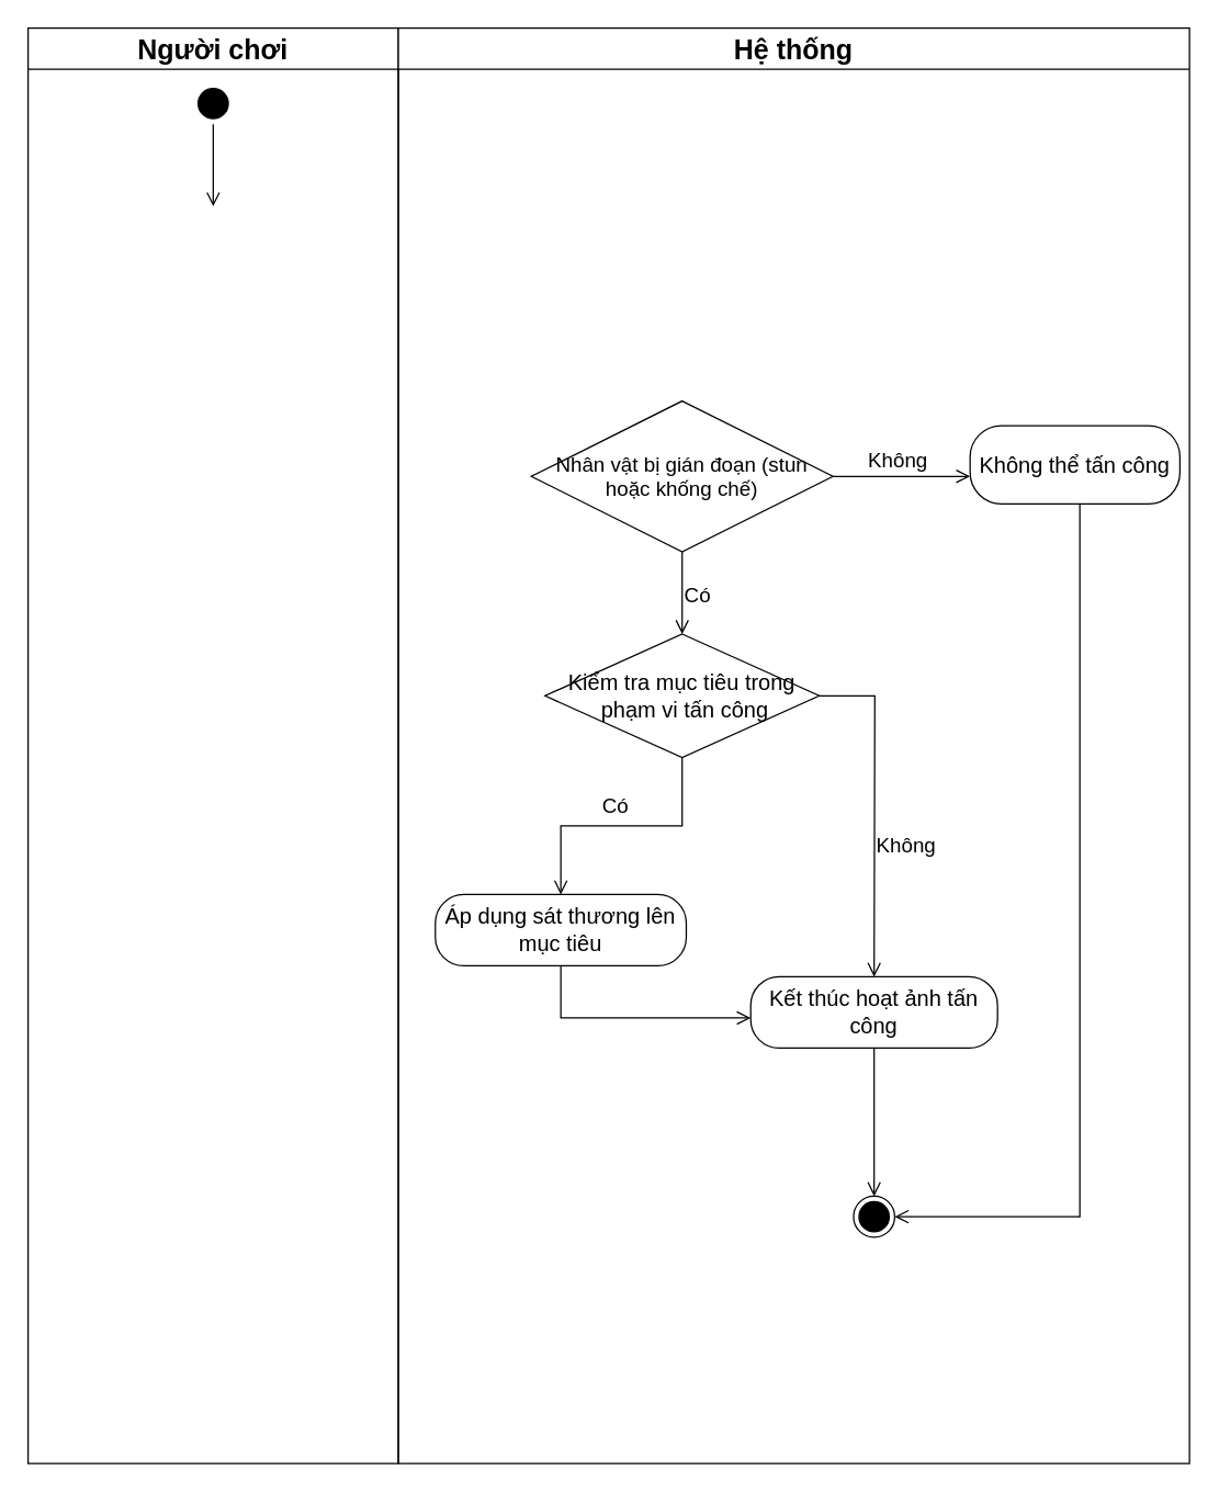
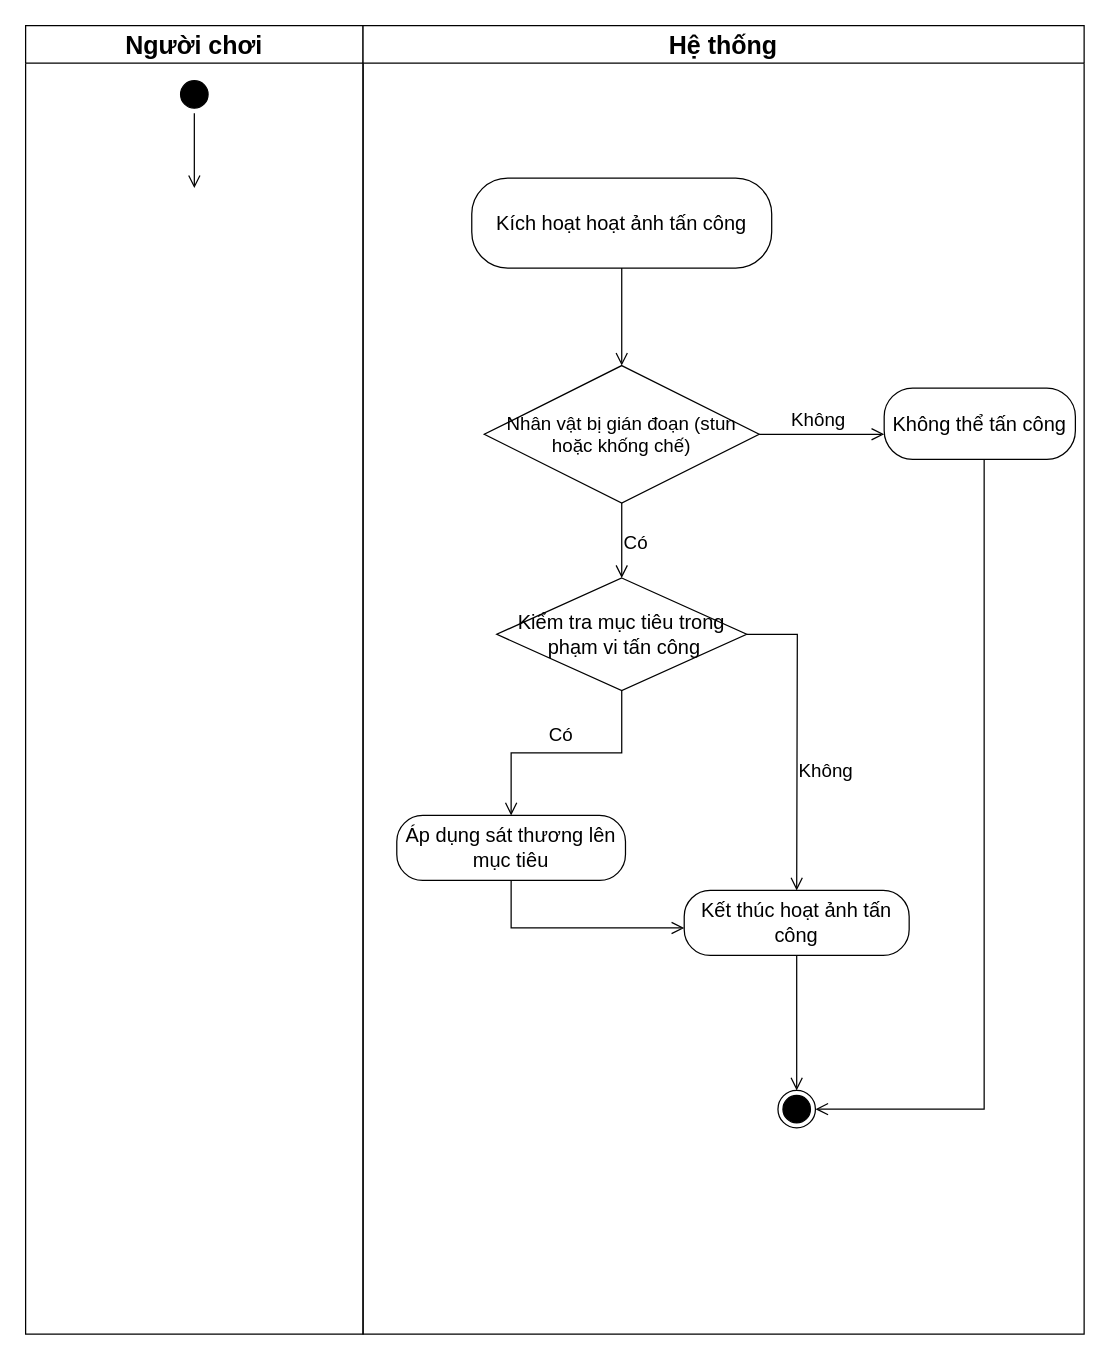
+ <mxCell id="8" value="&lt;font style=&quot;font-size: 16px;&quot;&gt;Kích hoạt hoạt ảnh tấn công&lt;/font&gt;" style="rounded=1;whiteSpace=wrap;html=1;arcSize=40;fontColor=#000000;fillColor=#FFFFFF;strokeColor=#000000;" parent="5" vertex="1"><mxGeometry x="87" y="122" width="240" height="72" as="geometry" /></mxCell>
+ <mxCell id="9" value="" style="edgeStyle=orthogonalEdgeStyle;html=1;verticalAlign=bottom;endArrow=open;endSize=8;strokeColor=#000000;rounded=0;entryX=0.5;entryY=0;entryDx=0;entryDy=0;" parent="5" source="8" edge="1" target="10"><mxGeometry relative="1" as="geometry"><mxPoint x="272" y="252" as="targetPoint" /><mxPoint x="207.003" y="172" as="sourcePoint" /></mxGeometry></mxCell>
